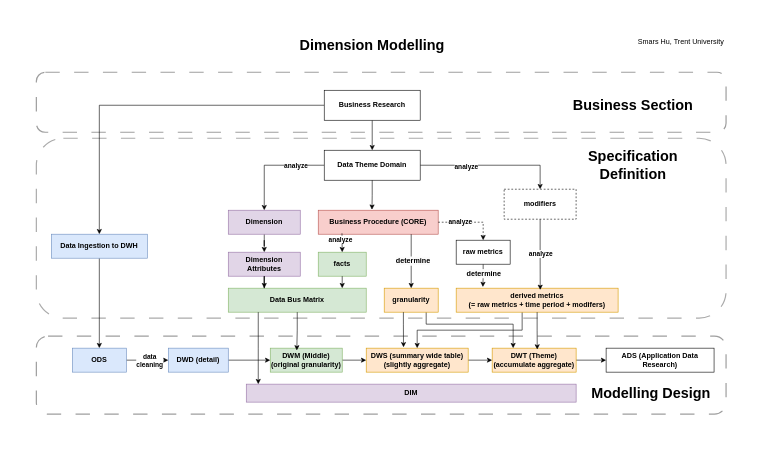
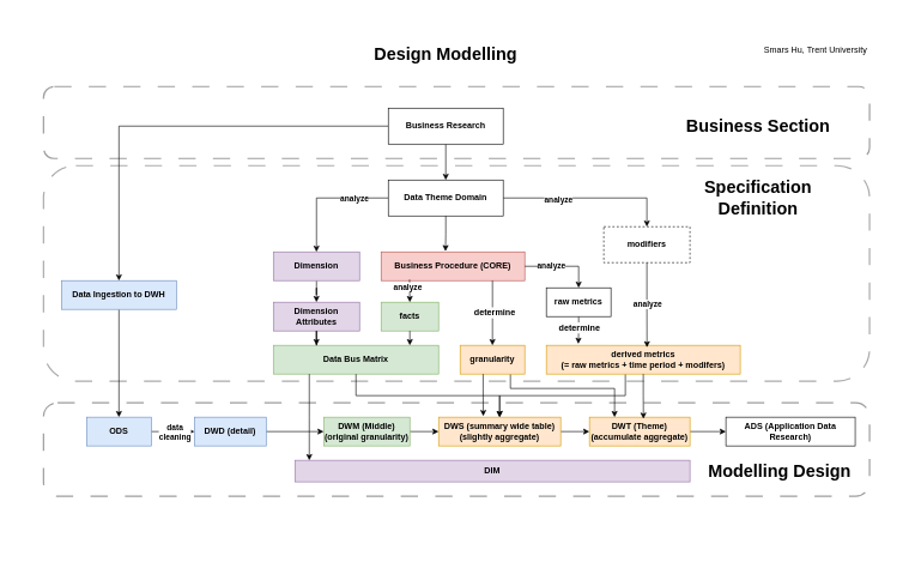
- <mxCell id="63" value="&lt;font style=&quot;font-size: 24px;&quot;&gt;&lt;b&gt;Dimension Modelling&lt;/b&gt;&lt;/font&gt;" style="text;html=1;align=center;verticalAlign=middle;whiteSpace=wrap;rounded=0;" vertex="1" parent="1"><mxGeometry x="495" y="60" width="250" height="30" as="geometry" /></mxCell>
+ <mxCell id="63" value="&lt;font style=&quot;font-size: 24px;&quot;&gt;&lt;b&gt;Design Modelling&lt;/b&gt;&lt;/font&gt;" style="text;html=1;align=center;verticalAlign=middle;whiteSpace=wrap;rounded=0;" vertex="1" parent="1"><mxGeometry x="495" y="60" width="250" height="30" as="geometry" /></mxCell>
- <mxCell id="29" value="" style="endArrow=classic;html=1;rounded=0;entryX=0.5;entryY=0;entryDx=0;entryDy=0;exitX=1;exitY=0.5;exitDx=0;exitDy=0;fontStyle=1;dashed=1;" edge="1" parent="1" source="21" target="25"><mxGeometry width="50" height="50" relative="1" as="geometry"><mxPoint x="690" y="410" as="sourcePoint" /><mxPoint x="580" y="450" as="targetPoint" /><Array as="points"><mxPoint x="805" y="370" /></Array></mxGeometry></mxCell>
+ <mxCell id="29" value="" style="endArrow=classic;html=1;rounded=0;entryX=0.5;entryY=0;entryDx=0;entryDy=0;exitX=1;exitY=0.5;exitDx=0;exitDy=0;fontStyle=1" edge="1" parent="1" source="21" target="25"><mxGeometry width="50" height="50" relative="1" as="geometry"><mxPoint x="690" y="410" as="sourcePoint" /><mxPoint x="580" y="450" as="targetPoint" /><Array as="points"><mxPoint x="805" y="370" /></Array></mxGeometry></mxCell>
- <mxCell id="56" style="edgeStyle=orthogonalEdgeStyle;rounded=0;orthogonalLoop=1;jettySize=auto;html=1;entryX=0.369;entryY=0.094;entryDx=0;entryDy=0;entryPerimeter=0;fontStyle=1" edge="1" parent="1" source="32" target="36"><mxGeometry relative="1" as="geometry" /></mxCell>
+ <mxCell id="56" style="edgeStyle=orthogonalEdgeStyle;rounded=0;orthogonalLoop=1;jettySize=auto;html=1;fontStyle=1;" edge="1" parent="1" source="32" target="41"><mxGeometry relative="1" as="geometry" /></mxCell>
- <mxCell id="39" value="DWD (detail)" style="rounded=0;whiteSpace=wrap;html=1;fillColor=#dae8fc;strokeColor=#6c8ebf;fontStyle=1" vertex="1" parent="1"><mxGeometry x="280" y="580" width="100" height="40" as="geometry" /></mxCell>
+ <mxCell id="39" value="DWD (detail)" style="rounded=0;whiteSpace=wrap;html=1;fillColor=#dae8fc;strokeColor=#6c8ebf;fontStyle=1" vertex="1" parent="1"><mxGeometry x="270" y="580" width="100" height="40" as="geometry" /></mxCell>
